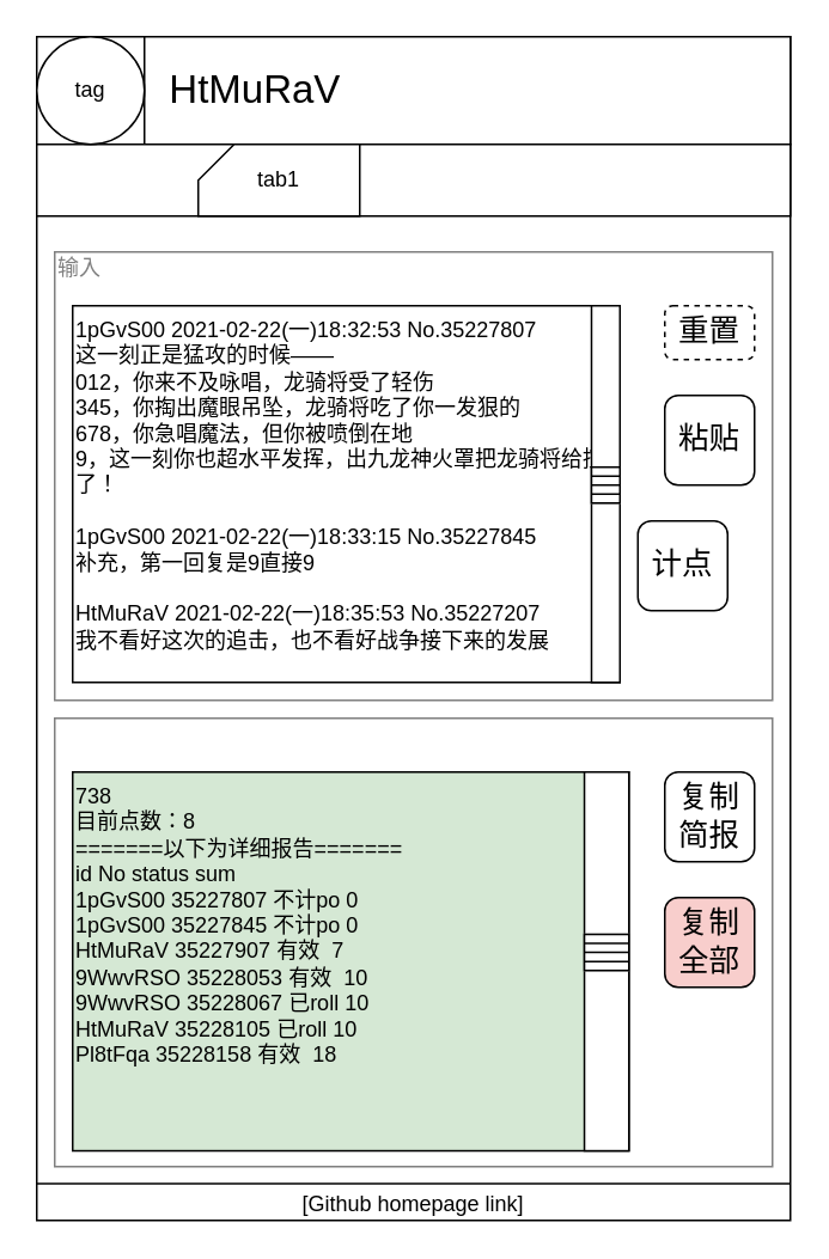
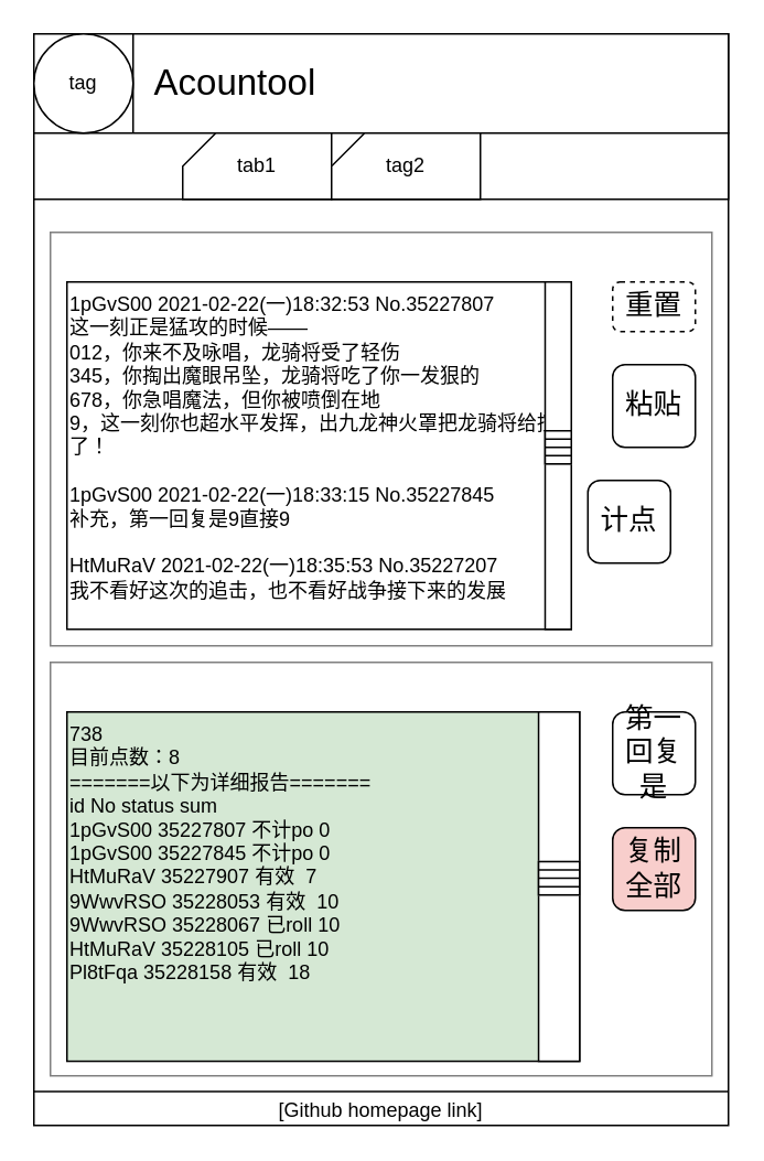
- <mxCell id="3" value="&lt;span style=&quot;font-size: 22px&quot;&gt;&amp;nbsp; HtMuRaV&lt;/span&gt;" style="rounded=0;whiteSpace=wrap;html=1;align=left;" parent="1" vertex="1"><mxGeometry x="80" y="20" width="360" height="60" as="geometry" /></mxCell>
+ <mxCell id="3" value="&lt;span style=&quot;font-size: 22px&quot;&gt;&amp;nbsp; Acountool&lt;/span&gt;" style="rounded=0;whiteSpace=wrap;html=1;align=left;" parent="1" vertex="1"><mxGeometry x="80" y="20" width="360" height="60" as="geometry" /></mxCell>
+ <mxCell id="6" value="tag2" style="shape=card;whiteSpace=wrap;html=1;size=20;direction=east;" parent="1" vertex="1"><mxGeometry x="200" y="80" width="90" height="40" as="geometry" /></mxCell>
- <mxCell id="35" value="输入" style="text;html=1;strokeColor=none;fillColor=none;align=left;verticalAlign=middle;whiteSpace=wrap;rounded=0;fontColor=#808080;" parent="1" vertex="1"><mxGeometry x="30" y="140" width="40" height="17.6" as="geometry" /></mxCell>
- <mxCell id="8" value="复制简报" style="rounded=1;whiteSpace=wrap;html=1;fontSize=17;" parent="1" vertex="1"><mxGeometry x="370" y="430" width="50" height="50" as="geometry" /></mxCell>
+ <mxCell id="8" value="第一回复是" style="rounded=1;whiteSpace=wrap;html=1;fontSize=17;" parent="1" vertex="1"><mxGeometry x="370" y="430" width="50" height="50" as="geometry" /></mxCell>
